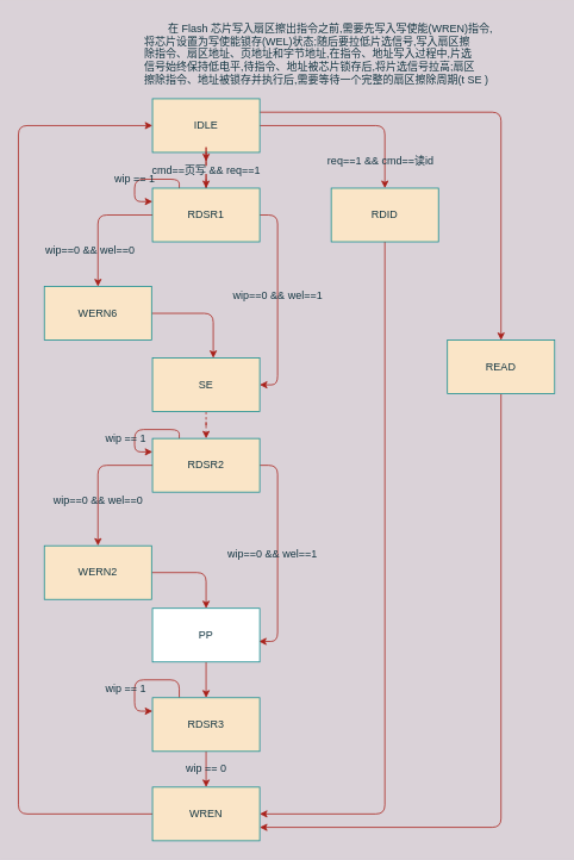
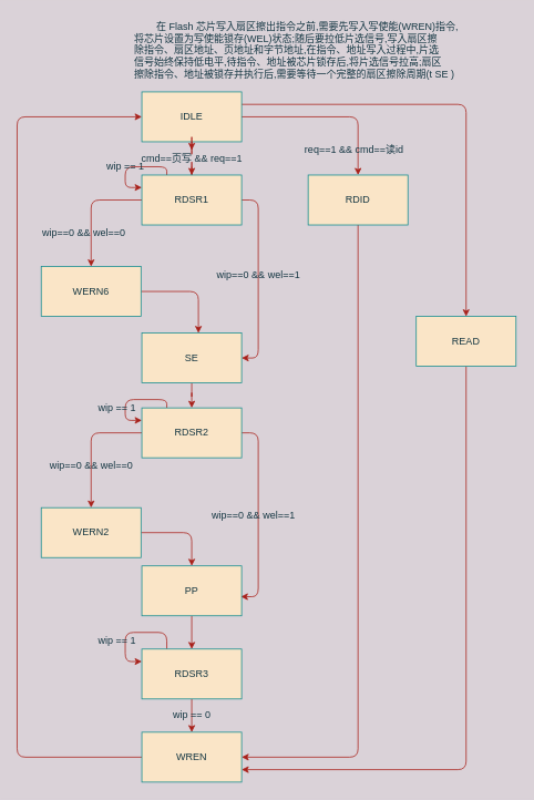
- <mxCell id="14" style="edgeStyle=orthogonalEdgeStyle;curved=0;rounded=1;sketch=0;orthogonalLoop=1;jettySize=auto;html=1;entryX=0.5;entryY=0;entryDx=0;entryDy=0;strokeColor=#A8201A;fillColor=#FAE5C7;fontColor=#143642;dashed=1;" edge="1" parent="1" source="15" target="22"><mxGeometry relative="1" as="geometry" /></mxCell>
+ <mxCell id="14" style="edgeStyle=orthogonalEdgeStyle;curved=0;rounded=1;sketch=0;orthogonalLoop=1;jettySize=auto;html=1;entryX=0.5;entryY=0;entryDx=0;entryDy=0;strokeColor=#A8201A;fillColor=#FAE5C7;fontColor=#143642;" edge="1" parent="1" source="15" target="22"><mxGeometry relative="1" as="geometry" /></mxCell>
- <mxCell id="27" value="PP" style="whiteSpace=wrap;html=1;rounded=0;sketch=0;strokeColor=#0F8B8D;fillColor=#ffffff;fontColor=#143642;" vertex="1" parent="1"><mxGeometry x="170" y="680" width="120" height="60" as="geometry" /></mxCell>
+ <mxCell id="27" value="PP" style="whiteSpace=wrap;html=1;rounded=0;sketch=0;strokeColor=#0F8B8D;fillColor=#FAE5C7;fontColor=#143642;" vertex="1" parent="1"><mxGeometry x="170" y="680" width="120" height="60" as="geometry" /></mxCell>
